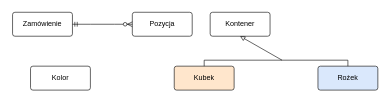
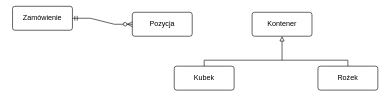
- <mxCell id="7" value="Zamówienie" style="rounded=1;arcSize=10;whiteSpace=wrap;html=1;align=center;" vertex="1" parent="1"><mxGeometry x="20" y="20" width="100" height="40" as="geometry" /></mxCell>
+ <mxCell id="7" value="Zamówienie" style="rounded=1;arcSize=10;whiteSpace=wrap;html=1;align=center;" vertex="1" parent="1"><mxGeometry x="20" y="10" width="100" height="40" as="geometry" /></mxCell>
- <mxCell id="3" value="Kontener" style="rounded=1;arcSize=10;whiteSpace=wrap;html=1;align=center;" vertex="1" parent="1"><mxGeometry x="350" y="20" width="100" height="40" as="geometry" /></mxCell>
+ <mxCell id="3" value="Kontener" style="rounded=1;arcSize=10;whiteSpace=wrap;html=1;align=center;" vertex="1" parent="1"><mxGeometry x="420" y="20" width="100" height="40" as="geometry" /></mxCell>
- <mxCell id="2" value="Kolor" style="rounded=1;arcSize=10;whiteSpace=wrap;html=1;align=center;" vertex="1" parent="1"><mxGeometry x="50" y="110" width="100" height="40" as="geometry" /></mxCell>
- <mxCell id="6" value="Kubek" style="rounded=1;arcSize=10;whiteSpace=wrap;html=1;align=center;fillColor=#ffe6cc;" vertex="1" parent="1"><mxGeometry x="290" y="110" width="100" height="40" as="geometry" /></mxCell>
+ <mxCell id="6" value="Kubek" style="rounded=1;arcSize=10;whiteSpace=wrap;html=1;align=center;" vertex="1" parent="1"><mxGeometry x="290" y="110" width="100" height="40" as="geometry" /></mxCell>
- <mxCell id="4" value="Rożek" style="rounded=1;arcSize=10;whiteSpace=wrap;html=1;align=center;fillColor=#dae8fc;" vertex="1" parent="1"><mxGeometry x="530" y="110" width="100" height="40" as="geometry" /></mxCell>
+ <mxCell id="4" value="Rożek" style="rounded=1;arcSize=10;whiteSpace=wrap;html=1;align=center;" vertex="1" parent="1"><mxGeometry x="530" y="110" width="100" height="40" as="geometry" /></mxCell>
